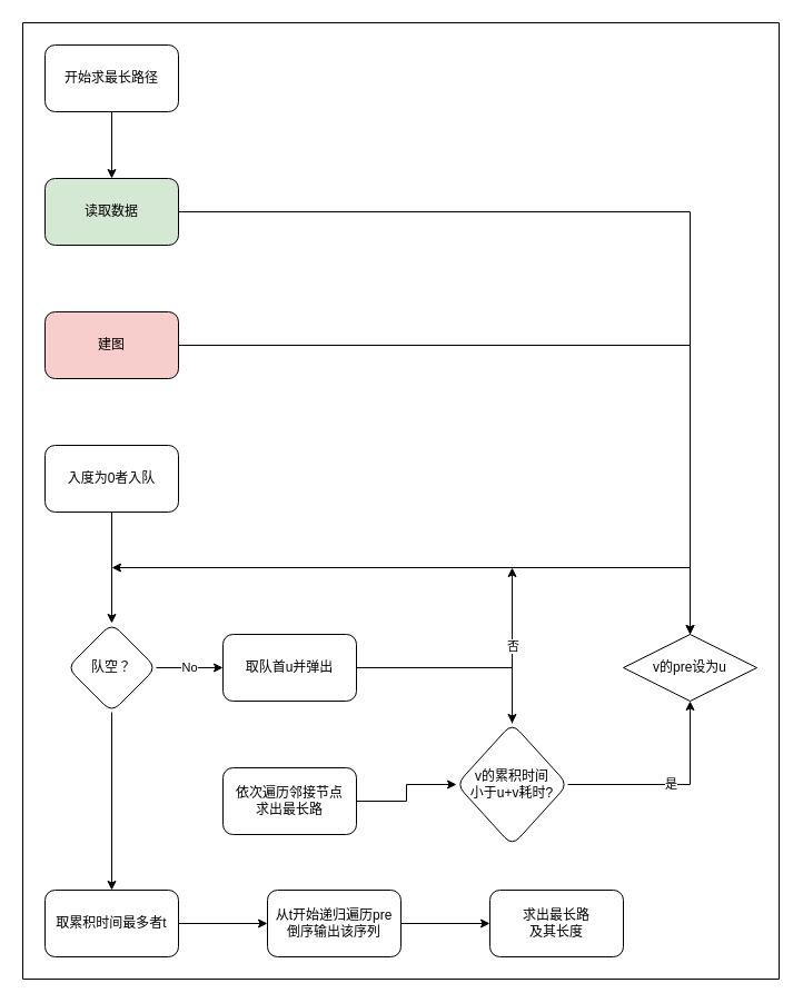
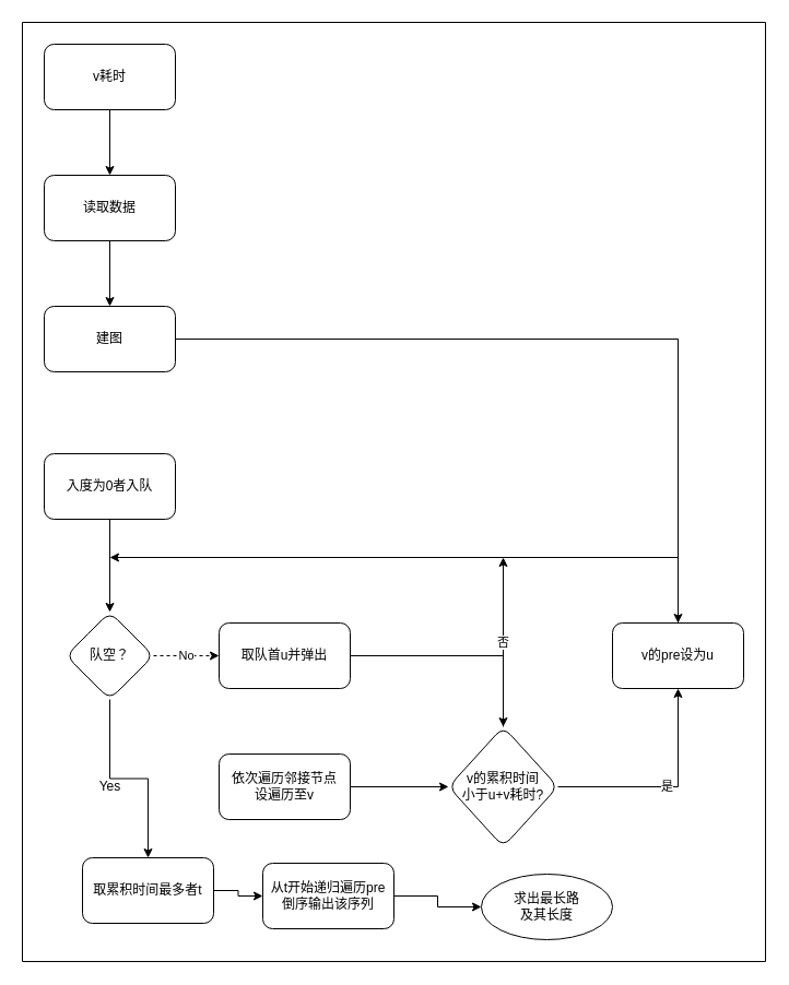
- <mxCell id="3" value="开始求最长路径" style="rounded=1;whiteSpace=wrap;html=1;" vertex="1" parent="1"><mxGeometry x="40" y="40" width="120" height="60" as="geometry" /></mxCell>
+ <mxCell id="3" value="v耗时" style="rounded=1;whiteSpace=wrap;html=1;" vertex="1" parent="1"><mxGeometry x="40" y="40" width="120" height="60" as="geometry" /></mxCell>
- <mxCell id="5" value="读取数据" style="whiteSpace=wrap;html=1;rounded=1;fillColor=#d5e8d4;" vertex="1" parent="1"><mxGeometry x="40" y="160" width="120" height="60" as="geometry" /></mxCell>
+ <mxCell id="5" value="读取数据" style="whiteSpace=wrap;html=1;rounded=1;" vertex="1" parent="1"><mxGeometry x="40" y="160" width="120" height="60" as="geometry" /></mxCell>
- <mxCell id="4" value="" style="edgeStyle=orthogonalEdgeStyle;rounded=0;orthogonalLoop=1;jettySize=auto;html=1;" edge="1" parent="1" source="5" target="21"><mxGeometry relative="1" as="geometry" /></mxCell>
+ <mxCell id="4" value="" style="edgeStyle=orthogonalEdgeStyle;rounded=0;orthogonalLoop=1;jettySize=auto;html=1;" edge="1" parent="1" source="5" target="7"><mxGeometry relative="1" as="geometry" /></mxCell>
- <mxCell id="7" value="建图" style="whiteSpace=wrap;html=1;rounded=1;fillColor=#f8cecc;" vertex="1" parent="1"><mxGeometry x="40" y="280" width="120" height="60" as="geometry" /></mxCell>
+ <mxCell id="7" value="建图" style="whiteSpace=wrap;html=1;rounded=1;" vertex="1" parent="1"><mxGeometry x="40" y="280" width="120" height="60" as="geometry" /></mxCell>
- <mxCell id="9" value="入度为0者入队" style="whiteSpace=wrap;html=1;rounded=1;" vertex="1" parent="1"><mxGeometry x="40" y="400" width="120" height="60" as="geometry" /></mxCell>
+ <mxCell id="9" value="入度为0者入队" style="whiteSpace=wrap;html=1;rounded=1;" vertex="1" parent="1"><mxGeometry x="40" y="415" width="120" height="60" as="geometry" /></mxCell>
- <mxCell id="10" value="No" style="edgeStyle=orthogonalEdgeStyle;rounded=0;orthogonalLoop=1;jettySize=auto;html=1;" edge="1" parent="1" source="12" target="14"><mxGeometry relative="1" as="geometry" /></mxCell>
+ <mxCell id="10" value="No" style="edgeStyle=orthogonalEdgeStyle;rounded=0;orthogonalLoop=1;jettySize=auto;html=1;dashed=1;" edge="1" parent="1" source="12" target="14"><mxGeometry relative="1" as="geometry" /></mxCell>
- <mxCell id="21" value="v的pre设为u" style="rhombus;whiteSpace=wrap;html=1;" vertex="1" parent="1"><mxGeometry x="560" y="570" width="120" height="60" as="geometry" /></mxCell>
+ <mxCell id="21" value="v的pre设为u" style="whiteSpace=wrap;html=1;rounded=1;" vertex="1" parent="1"><mxGeometry x="560" y="570" width="120" height="60" as="geometry" /></mxCell>
- <mxCell id="19" value="v的累积时间&lt;br&gt;小于u+v耗时?" style="rhombus;whiteSpace=wrap;html=1;rounded=1;" vertex="1" parent="1"><mxGeometry x="410" y="650" width="100" height="110" as="geometry" /></mxCell>
+ <mxCell id="19" value="v的累积时间&lt;br&gt;小于u+v耗时?" style="rhombus;whiteSpace=wrap;html=1;rounded=1;" vertex="1" parent="1"><mxGeometry x="410" y="665" width="100" height="110" as="geometry" /></mxCell>
+ <mxCell id="24" value="Yes" style="text;html=1;align=center;verticalAlign=middle;resizable=0;points=[];autosize=1;strokeColor=none;" vertex="1" parent="1"><mxGeometry x="85" y="710" width="30" height="20" as="geometry" /></mxCell>
- <mxCell id="16" value="依次遍历邻接节点&lt;br&gt;求出最长路" style="whiteSpace=wrap;html=1;rounded=1;" vertex="1" parent="1"><mxGeometry x="200" y="690" width="120" height="60" as="geometry" /></mxCell>
+ <mxCell id="16" value="依次遍历邻接节点&lt;br&gt;设遍历至v" style="whiteSpace=wrap;html=1;rounded=1;" vertex="1" parent="1"><mxGeometry x="200" y="690" width="120" height="60" as="geometry" /></mxCell>
- <mxCell id="23" value="取累积时间最多者t" style="whiteSpace=wrap;html=1;rounded=1;" vertex="1" parent="1"><mxGeometry x="40" y="800" width="120" height="60" as="geometry" /></mxCell>
+ <mxCell id="23" value="取累积时间最多者t" style="whiteSpace=wrap;html=1;rounded=1;" vertex="1" parent="1"><mxGeometry x="75" y="785" width="120" height="60" as="geometry" /></mxCell>
- <mxCell id="26" value="从t开始递归遍历pre&lt;br&gt;倒序输出该序列" style="whiteSpace=wrap;html=1;rounded=1;" vertex="1" parent="1"><mxGeometry x="240" y="800" width="120" height="60" as="geometry" /></mxCell>
+ <mxCell id="26" value="从t开始递归遍历pre&lt;br&gt;倒序输出该序列" style="whiteSpace=wrap;html=1;rounded=1;" vertex="1" parent="1"><mxGeometry x="240" y="790" width="120" height="60" as="geometry" /></mxCell>
- <mxCell id="27" value="求出最长路&lt;br&gt;及其长度" style="whiteSpace=wrap;html=1;rounded=1;" vertex="1" parent="1"><mxGeometry x="440" y="800" width="120" height="60" as="geometry" /></mxCell>
+ <mxCell id="27" value="求出最长路&lt;br&gt;及其长度" style="ellipse;whiteSpace=wrap;html=1;" vertex="1" parent="1"><mxGeometry x="440" y="800" width="120" height="60" as="geometry" /></mxCell>
